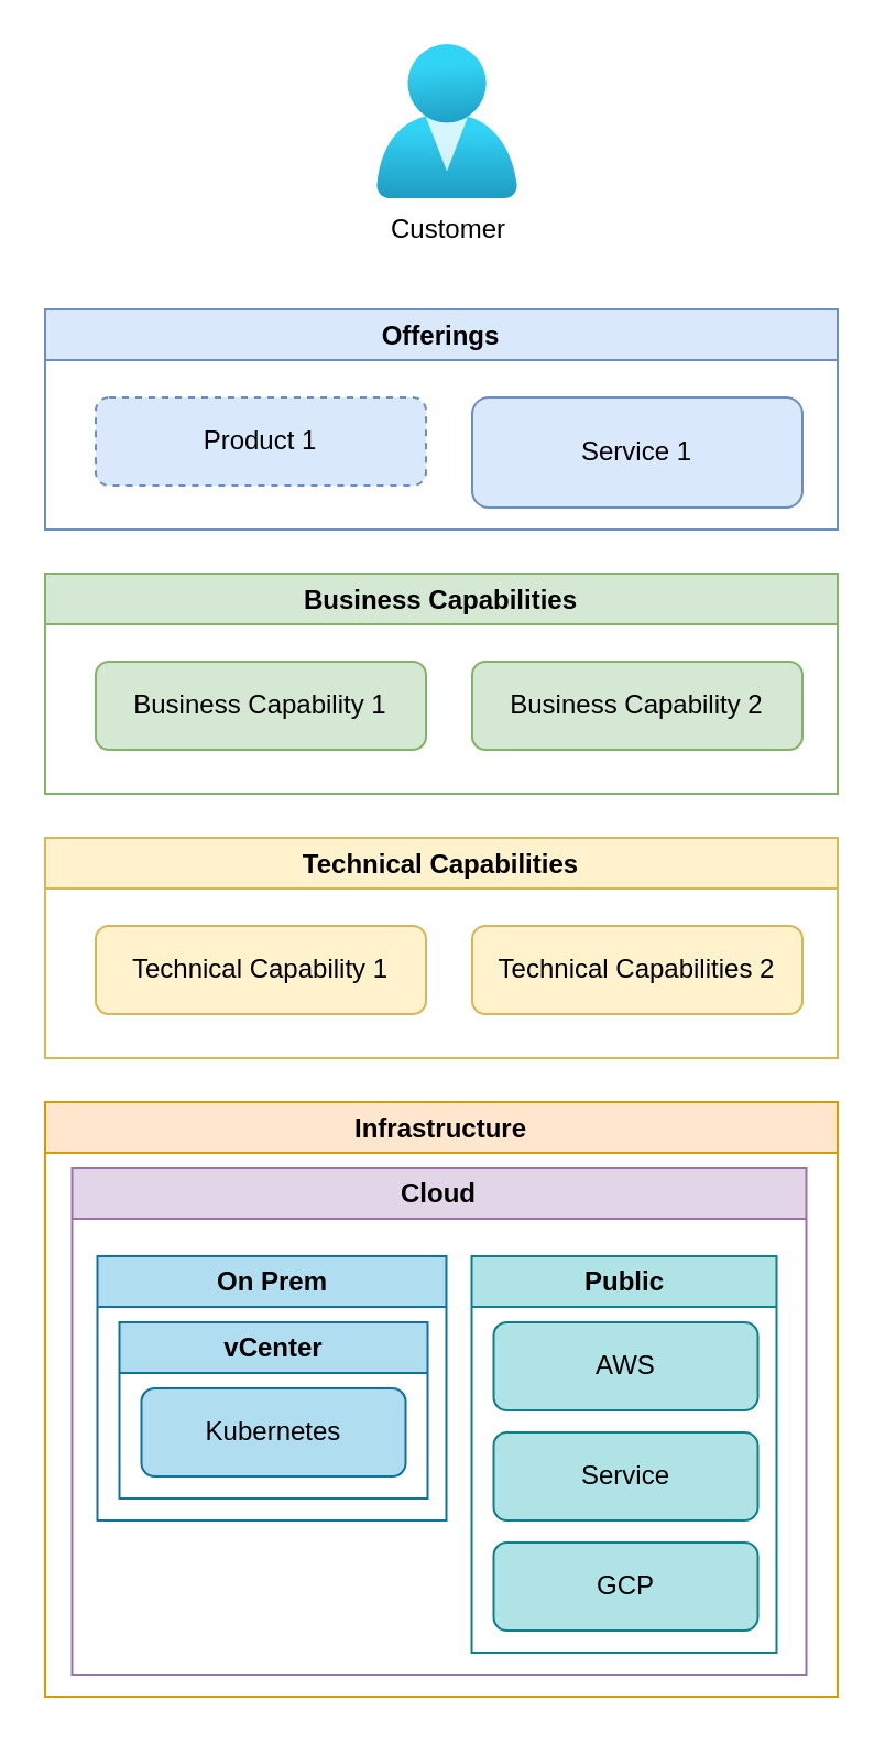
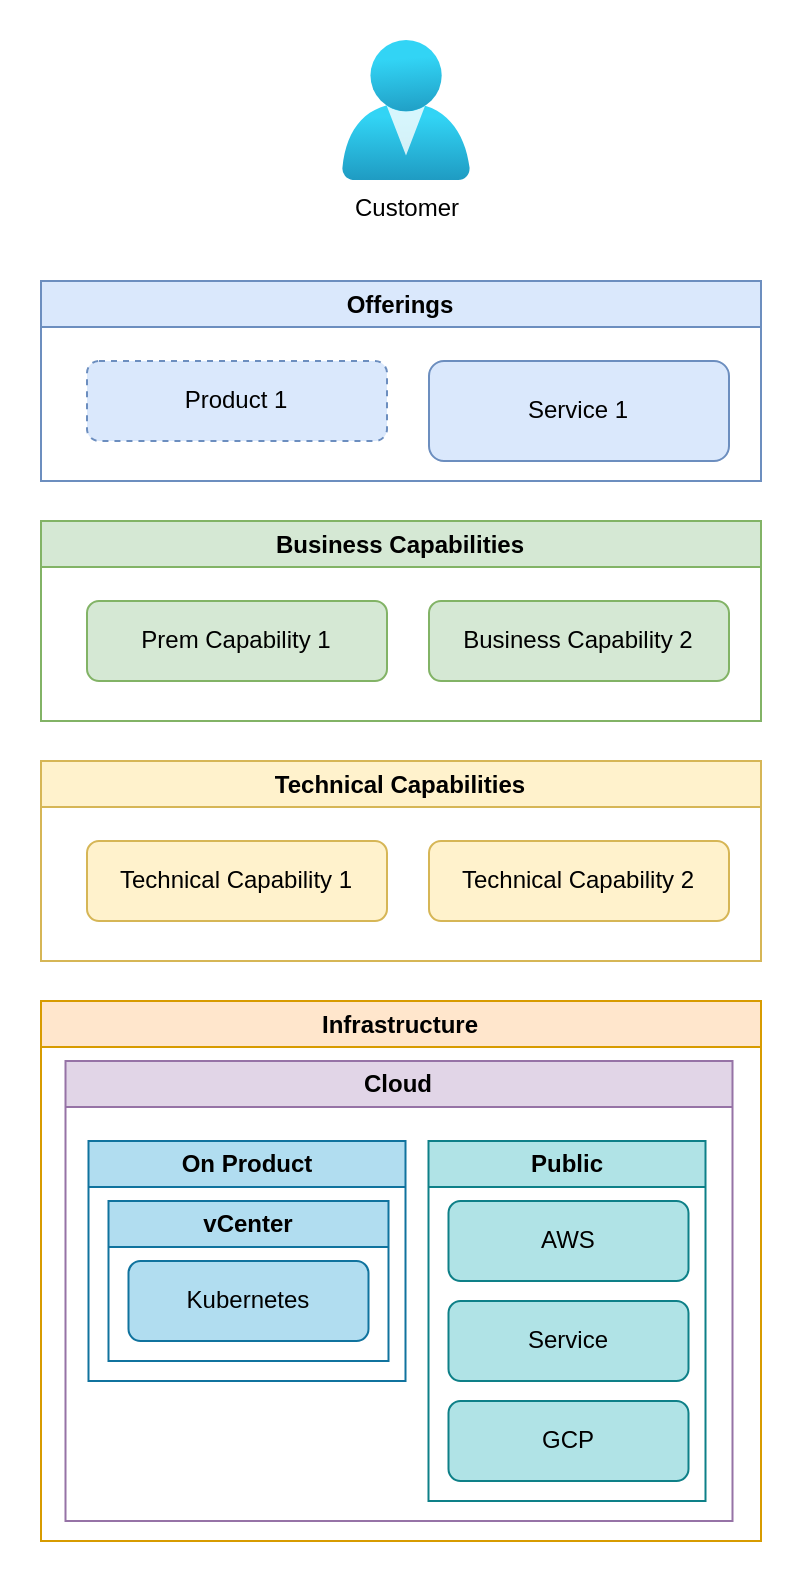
- <mxCell id="7" value="Business Capability 1" style="rounded=1;whiteSpace=wrap;html=1;fillColor=#d5e8d4;strokeColor=#82b366;" parent="6" vertex="1"><mxGeometry x="23" y="40" width="150" height="40" as="geometry" /></mxCell>
+ <mxCell id="7" value="Prem Capability 1" style="rounded=1;whiteSpace=wrap;html=1;fillColor=#d5e8d4;strokeColor=#82b366;" parent="6" vertex="1"><mxGeometry x="23" y="40" width="150" height="40" as="geometry" /></mxCell>
- <mxCell id="11" value="Technical Capabilities 2" style="rounded=1;whiteSpace=wrap;html=1;fillColor=#fff2cc;strokeColor=#d6b656;" parent="9" vertex="1"><mxGeometry x="194" y="40" width="150" height="40" as="geometry" /></mxCell>
+ <mxCell id="11" value="Technical Capability 2" style="rounded=1;whiteSpace=wrap;html=1;fillColor=#fff2cc;strokeColor=#d6b656;" parent="9" vertex="1"><mxGeometry x="194" y="40" width="150" height="40" as="geometry" /></mxCell>
- <mxCell id="14" value="On Prem" style="swimlane;whiteSpace=wrap;html=1;fillColor=#b1ddf0;strokeColor=#10739e;" parent="13" vertex="1"><mxGeometry x="11.5" y="40" width="158.5" height="120" as="geometry" /></mxCell>
+ <mxCell id="14" value="On Product" style="swimlane;whiteSpace=wrap;html=1;fillColor=#b1ddf0;strokeColor=#10739e;" parent="13" vertex="1"><mxGeometry x="11.5" y="40" width="158.5" height="120" as="geometry" /></mxCell>
